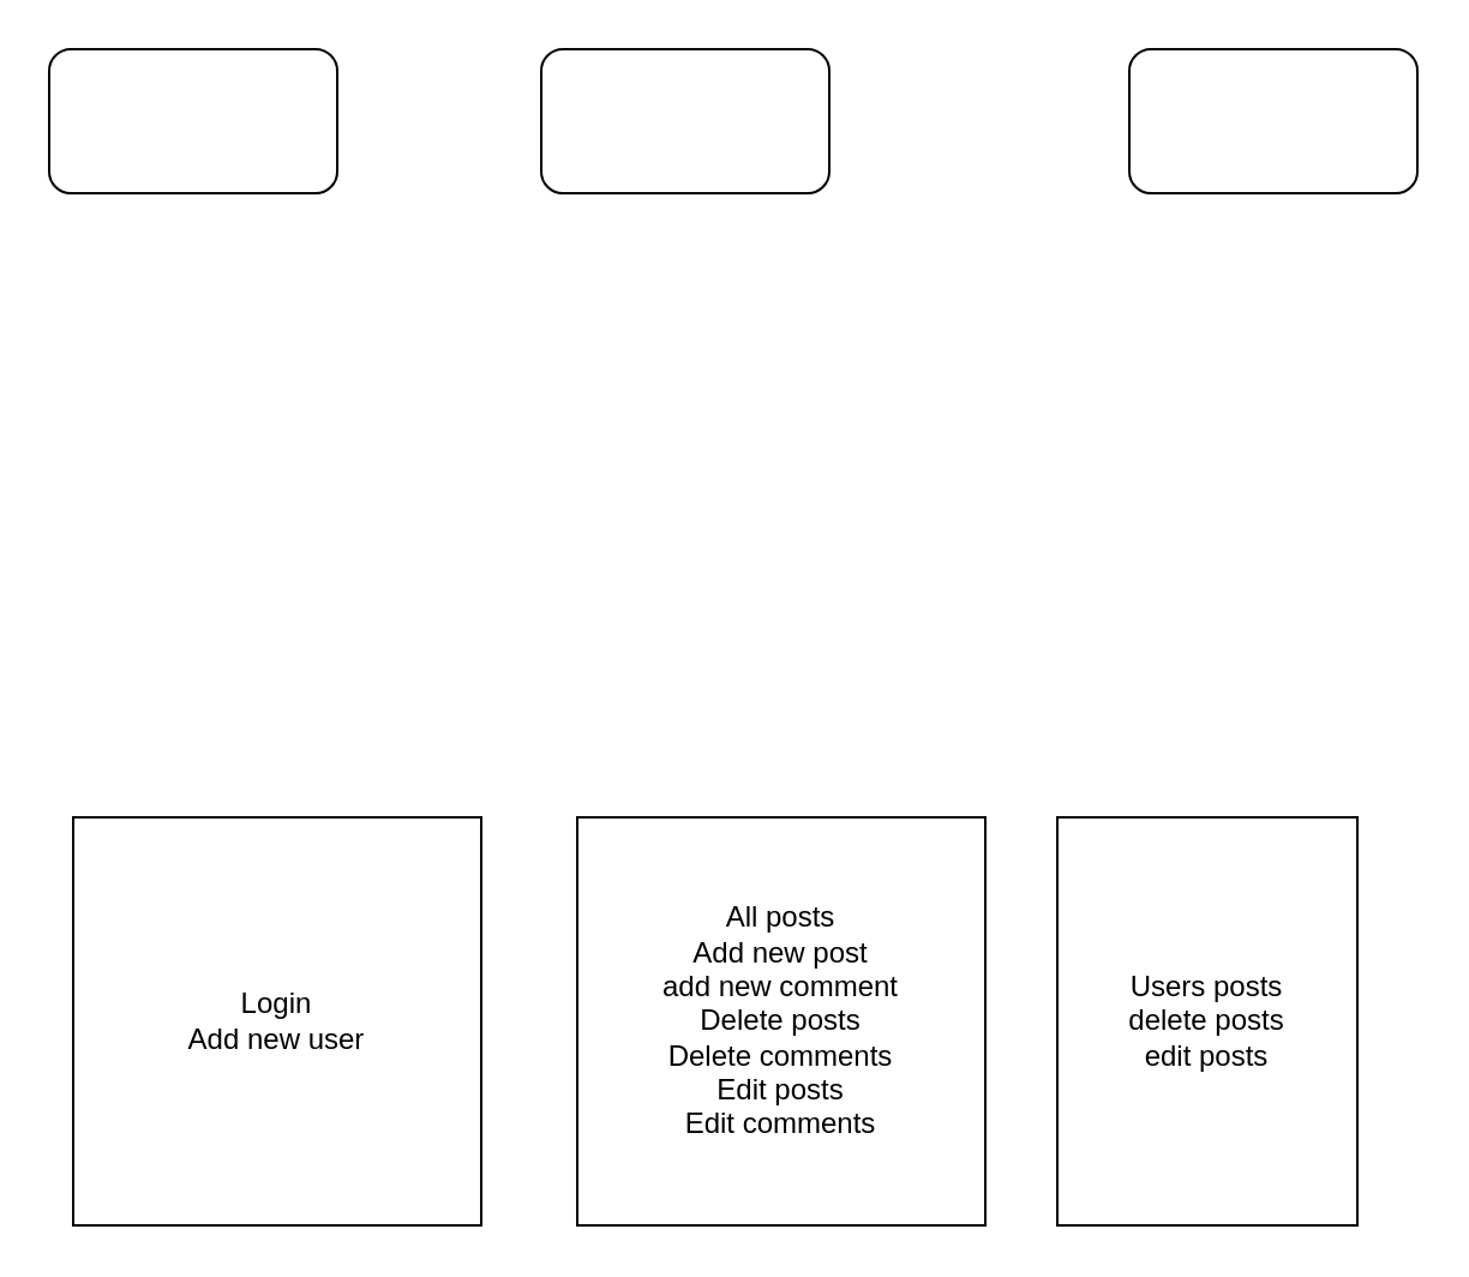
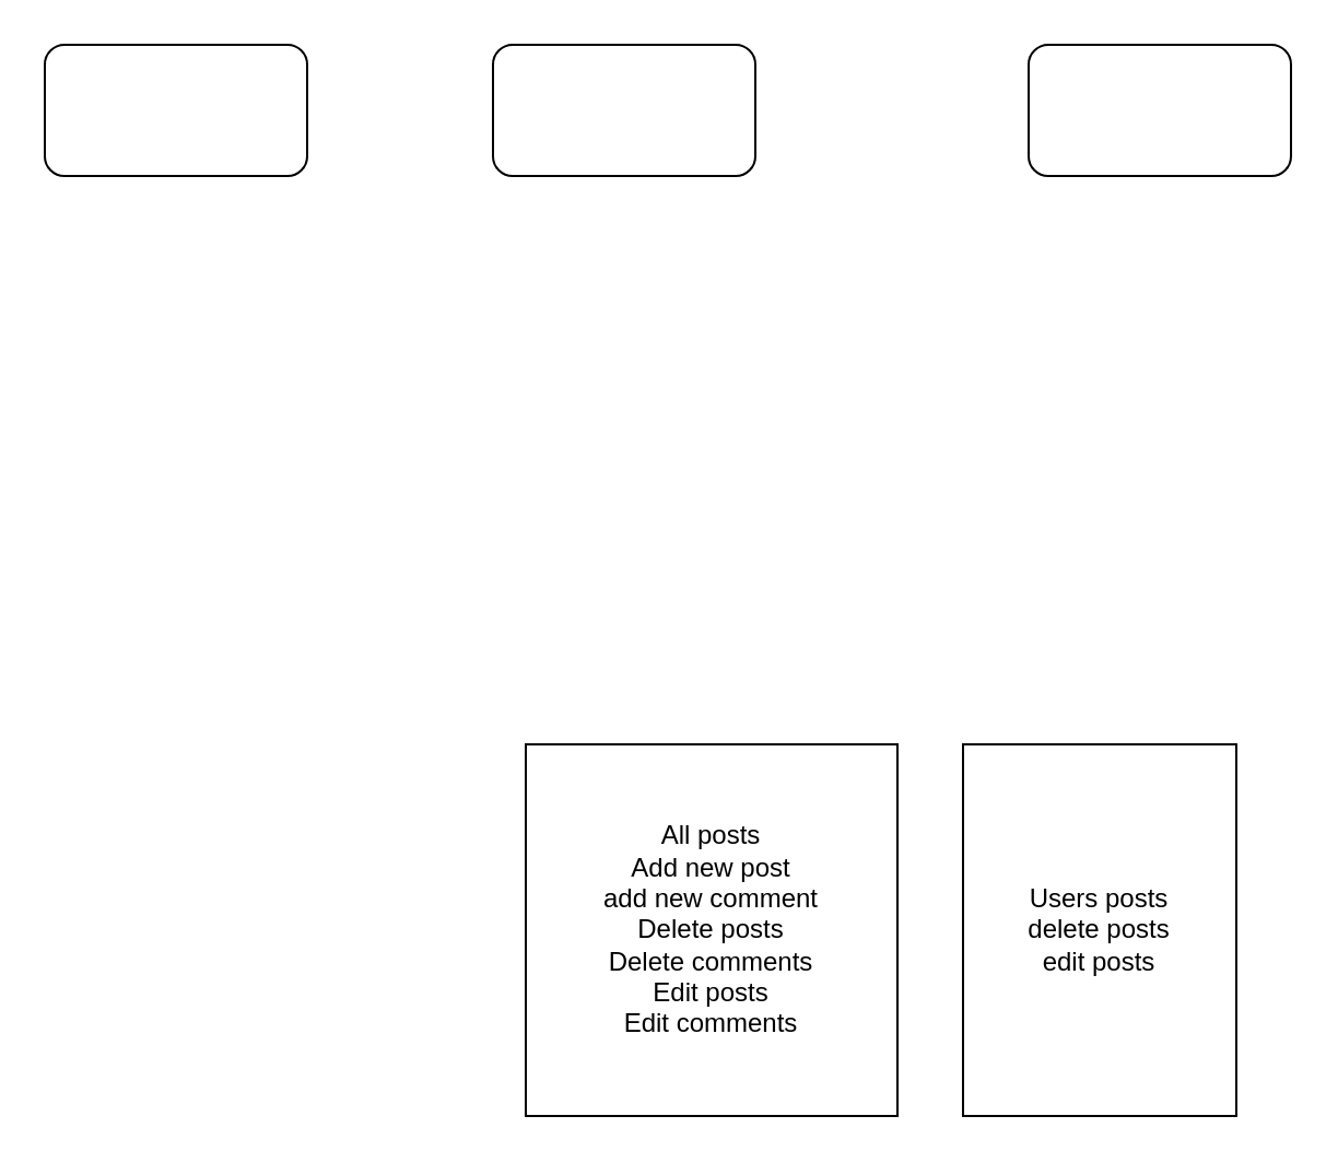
- <mxCell id="5" value="Login&lt;br&gt;Add new user" style="whiteSpace=wrap;html=1;aspect=fixed;" vertex="1" parent="1"><mxGeometry x="30" y="340" width="170" height="170" as="geometry" /></mxCell>
